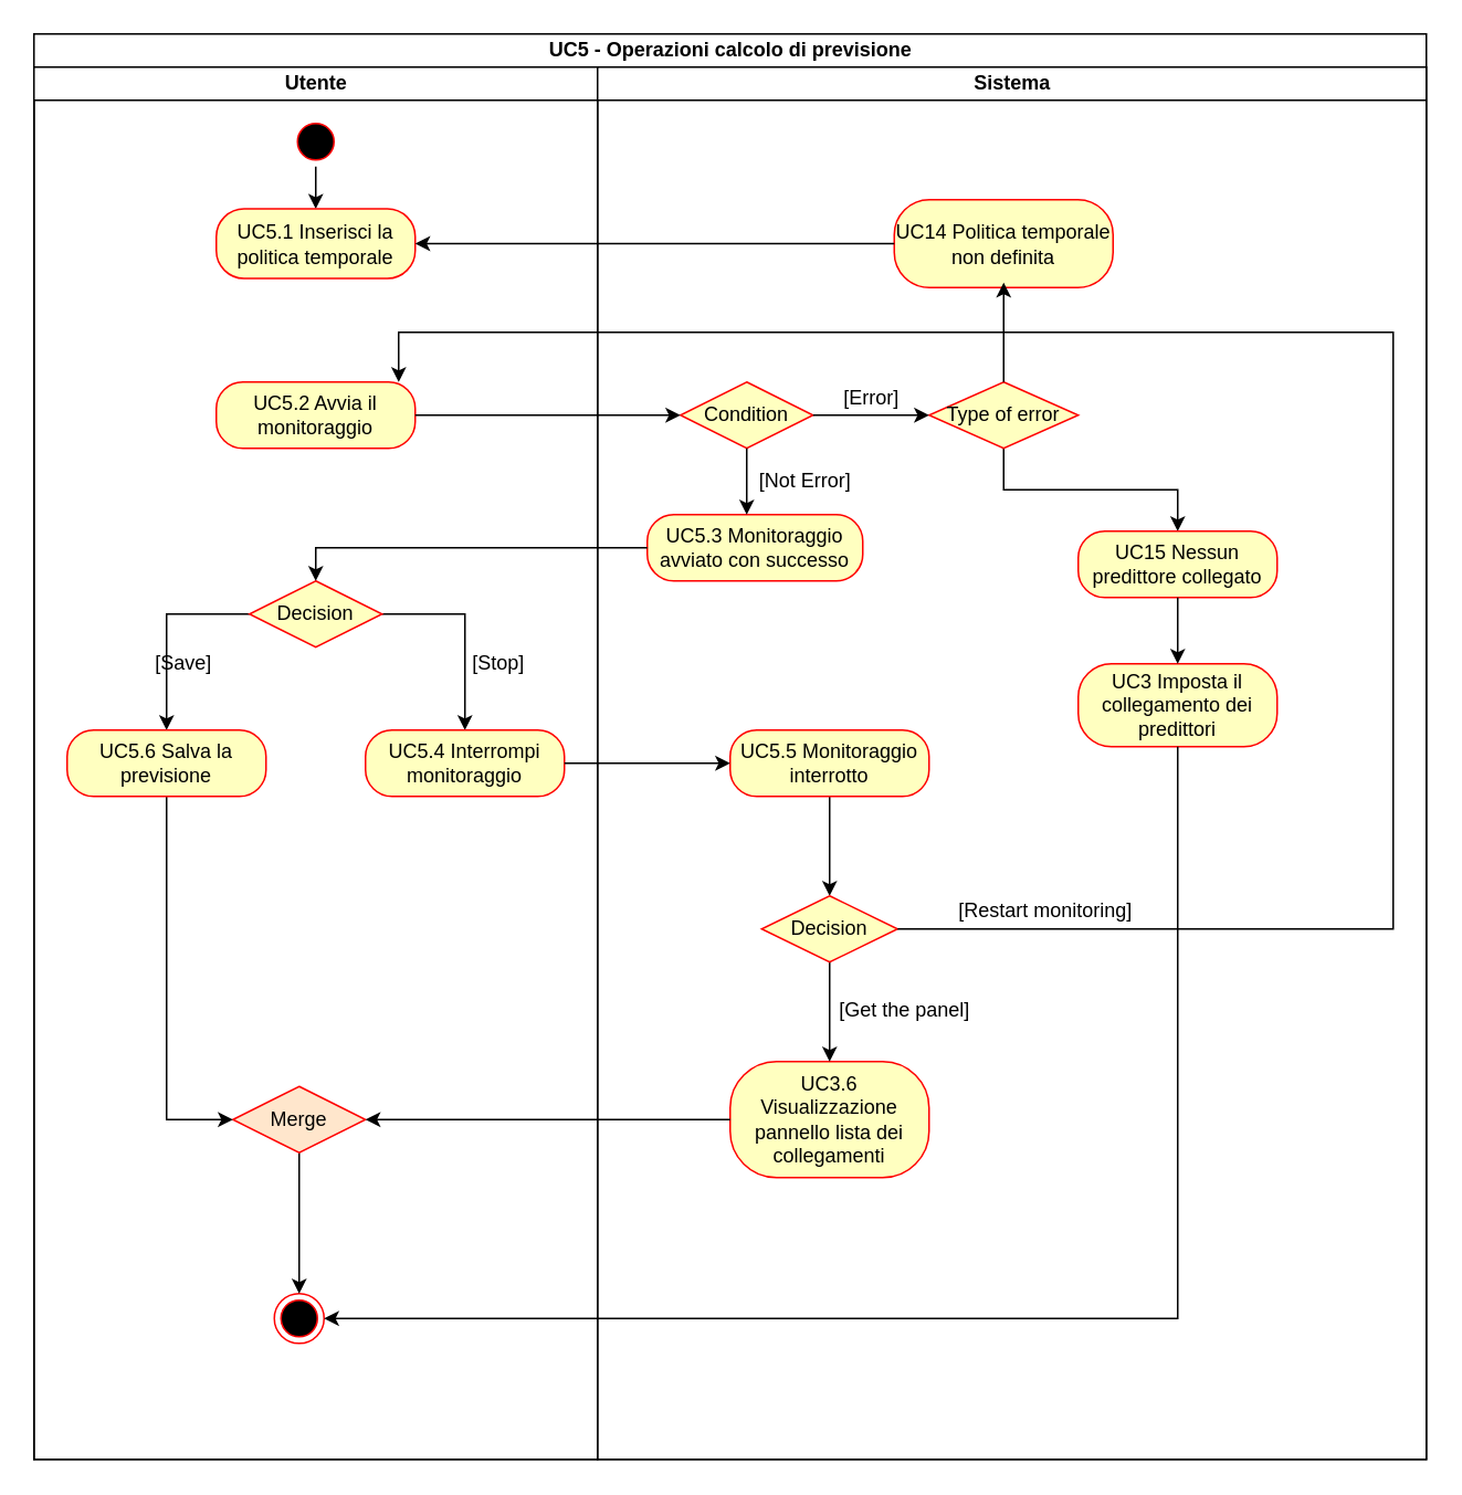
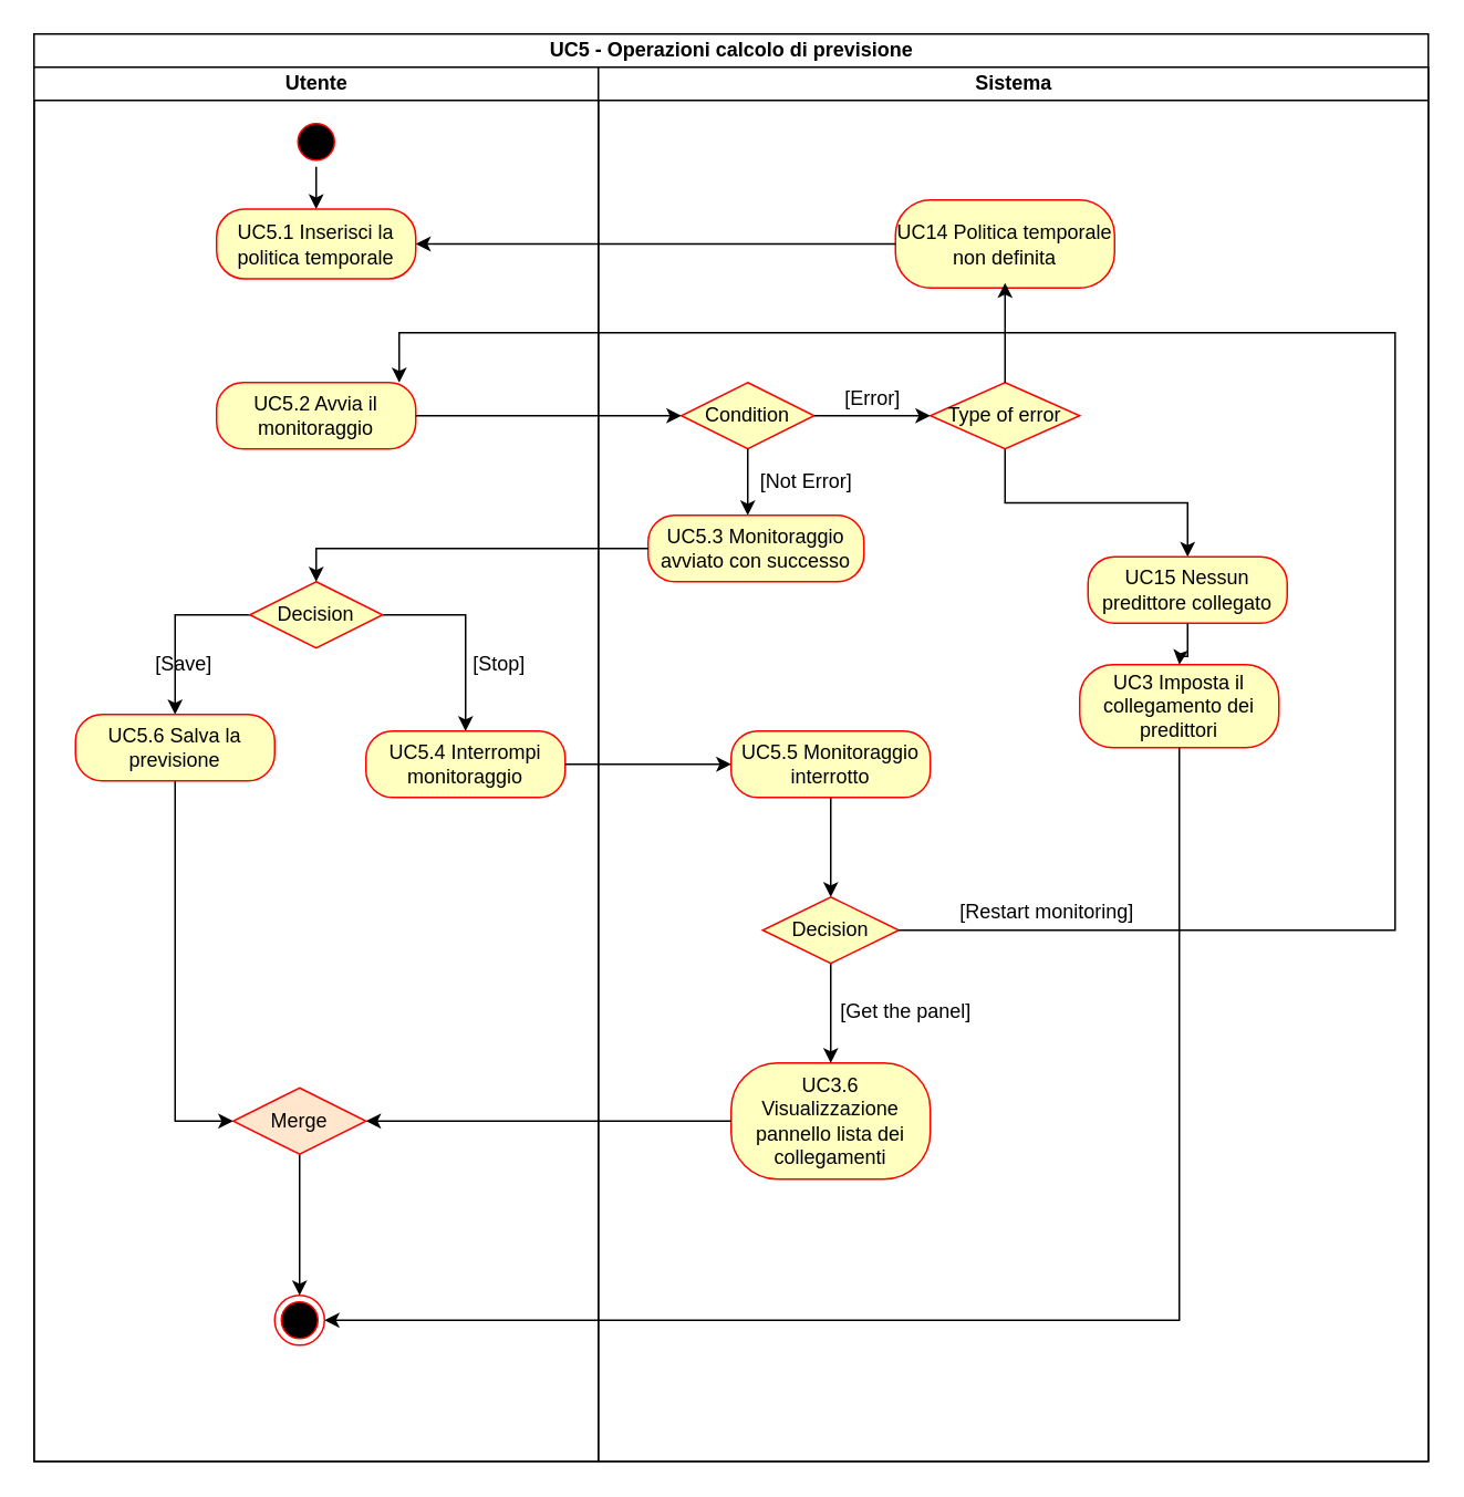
- <mxCell id="34" value="UC15 Nessun predittore collegato" style="rounded=1;whiteSpace=wrap;html=1;arcSize=40;fontColor=#000000;fillColor=#ffffc0;strokeColor=#ff0000;" vertex="1" parent="19"><mxGeometry x="290" y="280" width="120" height="40" as="geometry" /></mxCell>
+ <mxCell id="34" value="UC15 Nessun predittore collegato" style="rounded=1;whiteSpace=wrap;html=1;arcSize=40;fontColor=#000000;fillColor=#ffffc0;strokeColor=#ff0000;" vertex="1" parent="19"><mxGeometry x="295" y="295" width="120" height="40" as="geometry" /></mxCell>
- <mxCell id="14" value="UC5.6 Salva la previsione" style="rounded=1;whiteSpace=wrap;html=1;arcSize=40;fontColor=#000000;fillColor=#ffffc0;strokeColor=#ff0000;" vertex="1" parent="3"><mxGeometry x="20" y="400" width="120" height="40" as="geometry" /></mxCell>
+ <mxCell id="14" value="UC5.6 Salva la previsione" style="rounded=1;whiteSpace=wrap;html=1;arcSize=40;fontColor=#000000;fillColor=#ffffc0;strokeColor=#ff0000;" vertex="1" parent="3"><mxGeometry x="25" y="390" width="120" height="40" as="geometry" /></mxCell>
